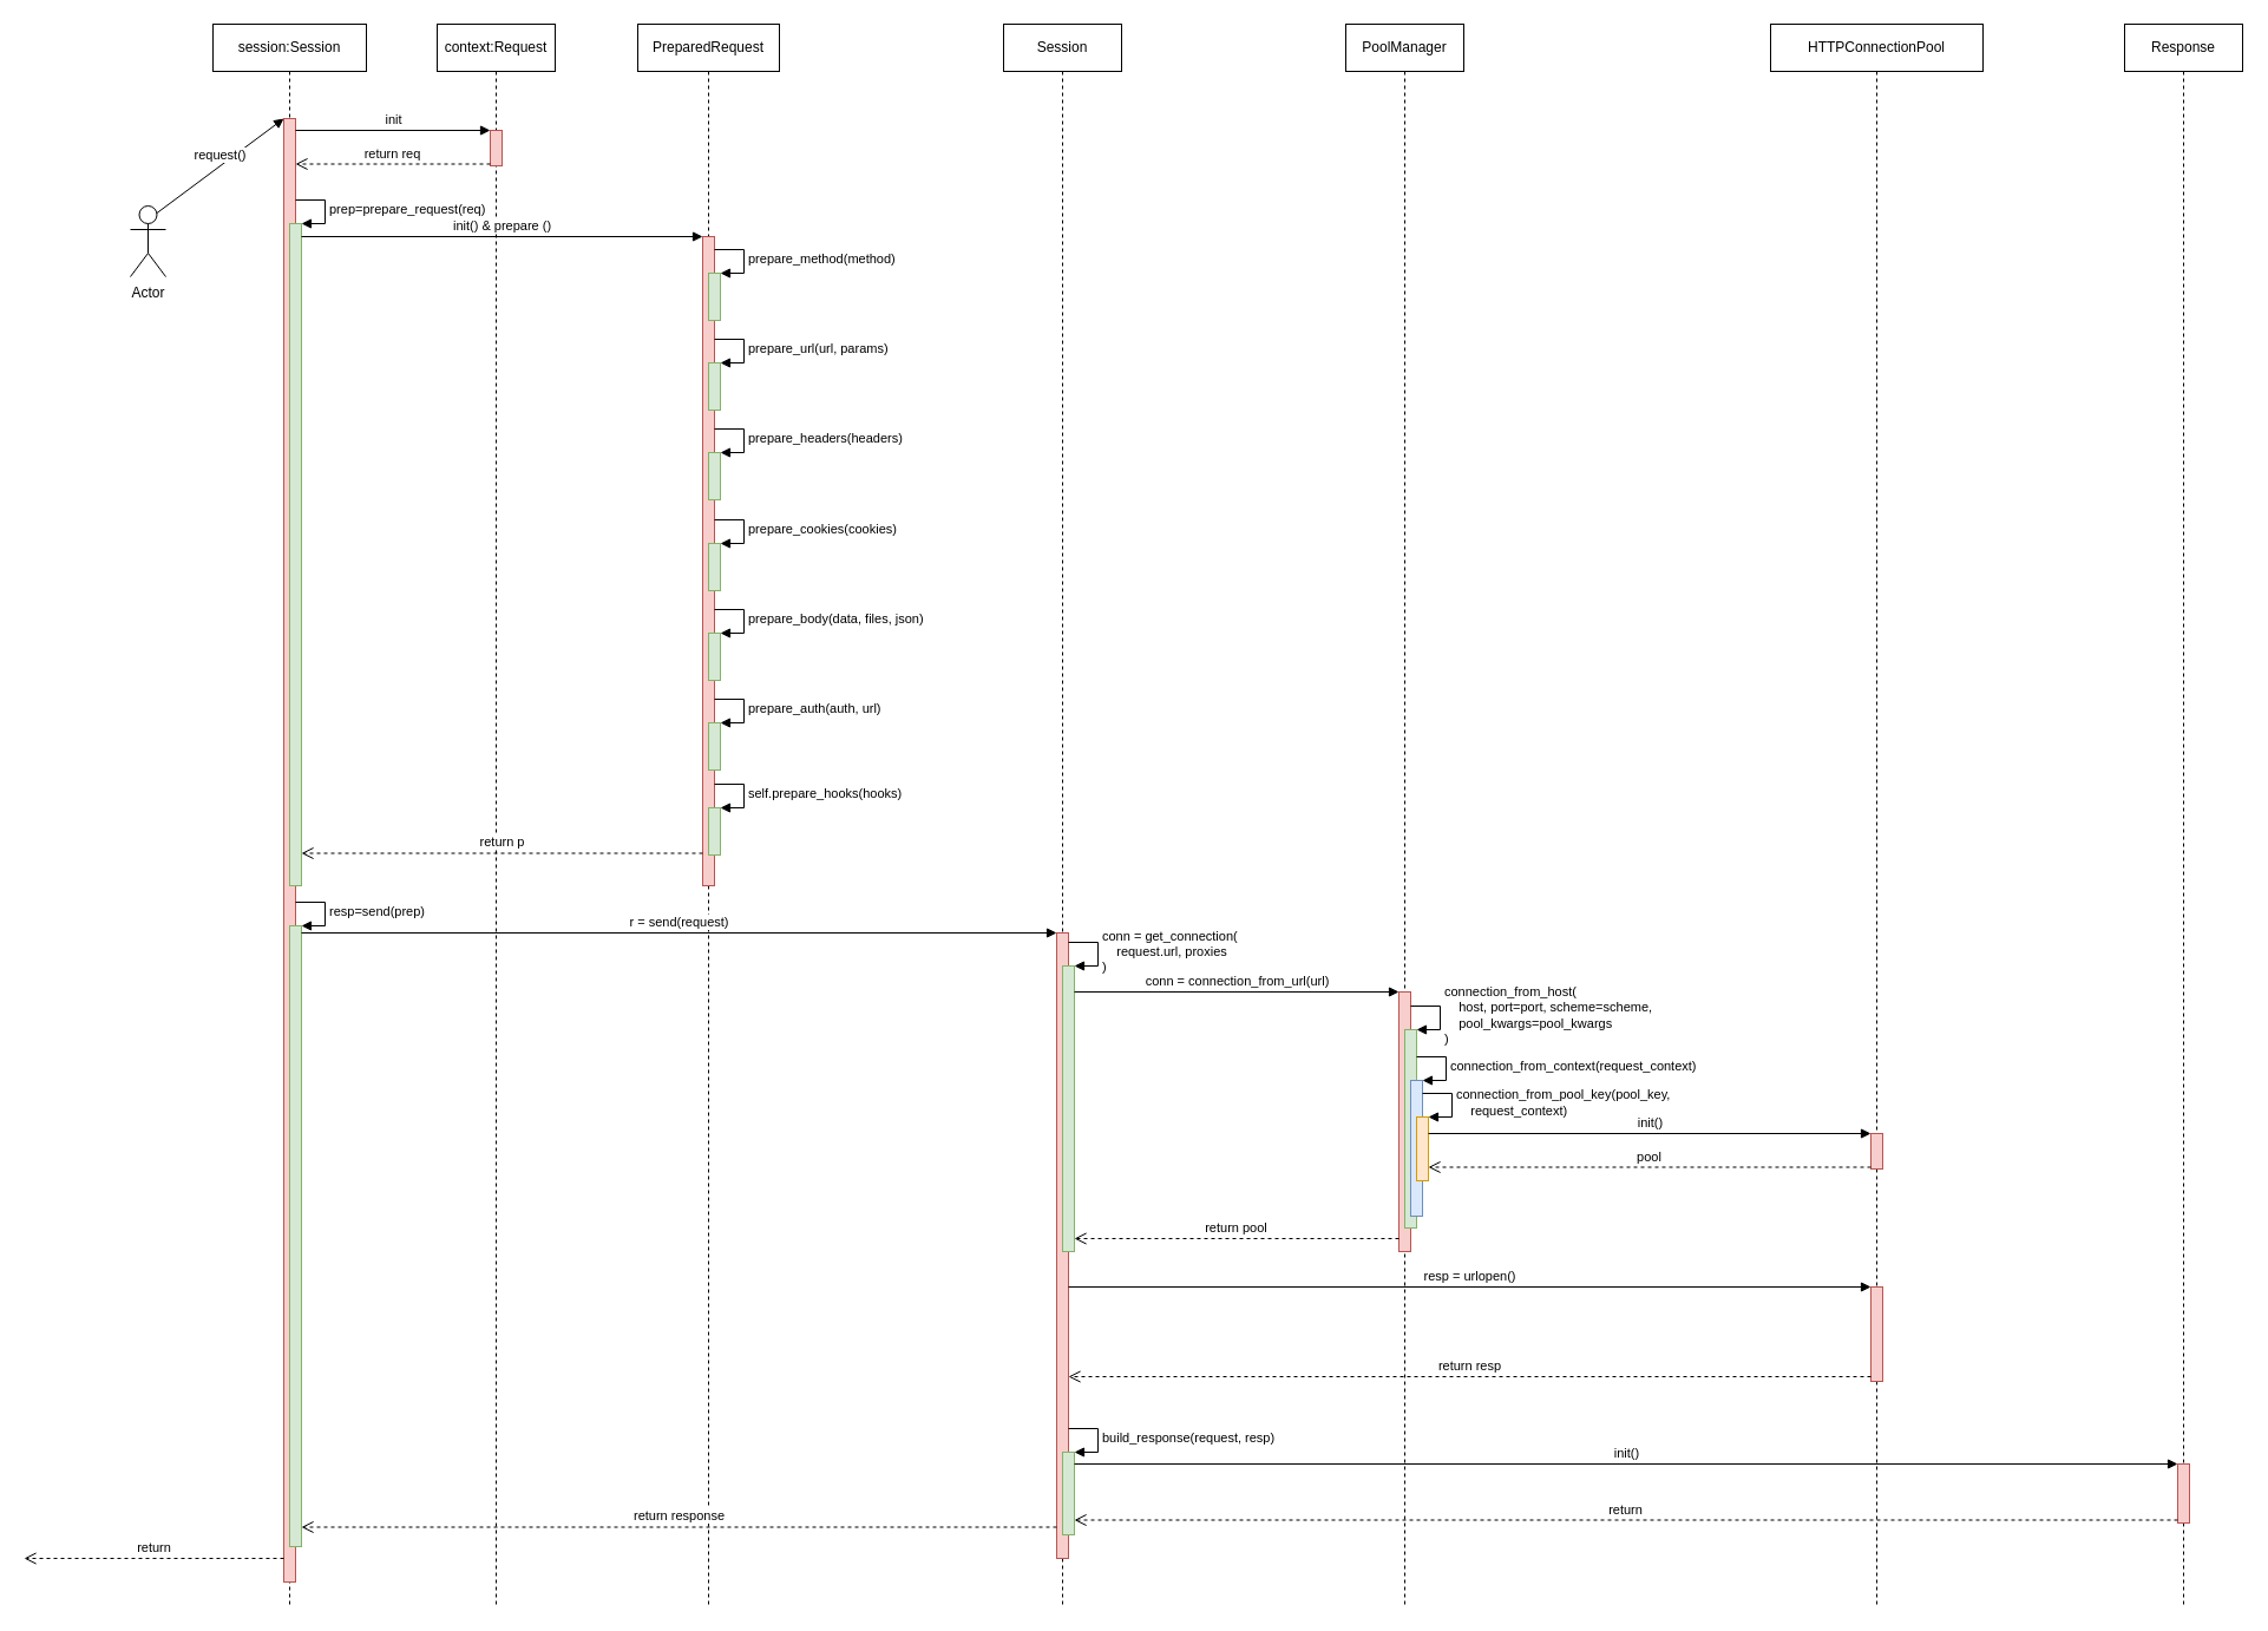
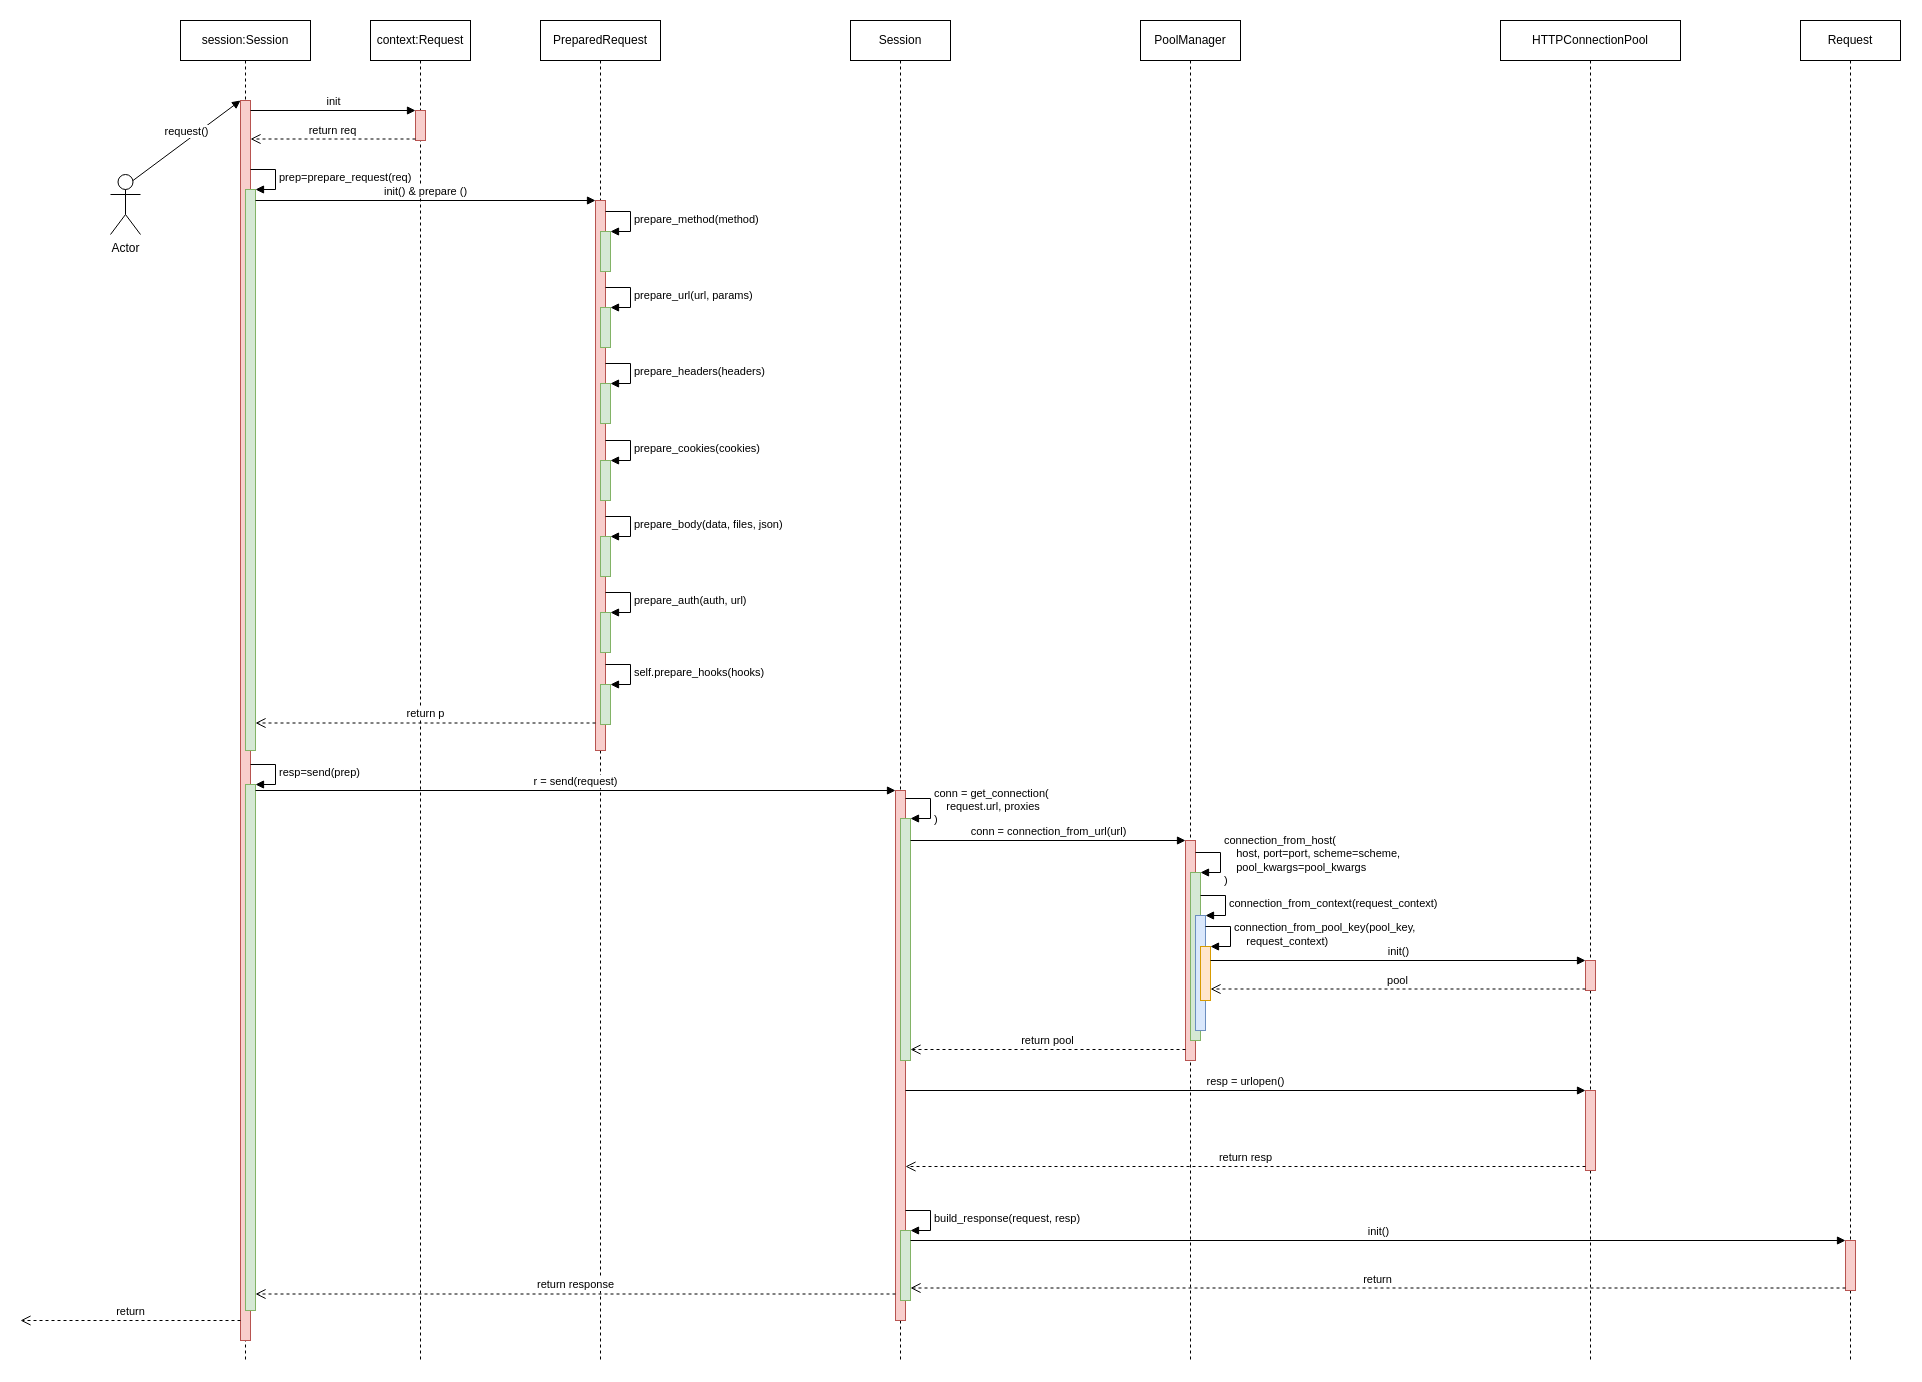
- <mxCell id="63" value="Response" style="shape=umlLifeline;perimeter=lifelinePerimeter;whiteSpace=wrap;html=1;container=1;collapsible=0;recursiveResize=0;outlineConnect=0;fontColor=#000000;" parent="1" vertex="1"><mxGeometry x="1800" y="20" width="100" height="1340" as="geometry" /></mxCell>
+ <mxCell id="63" value="Request" style="shape=umlLifeline;perimeter=lifelinePerimeter;whiteSpace=wrap;html=1;container=1;collapsible=0;recursiveResize=0;outlineConnect=0;fontColor=#000000;" parent="1" vertex="1"><mxGeometry x="1800" y="20" width="100" height="1340" as="geometry" /></mxCell>
